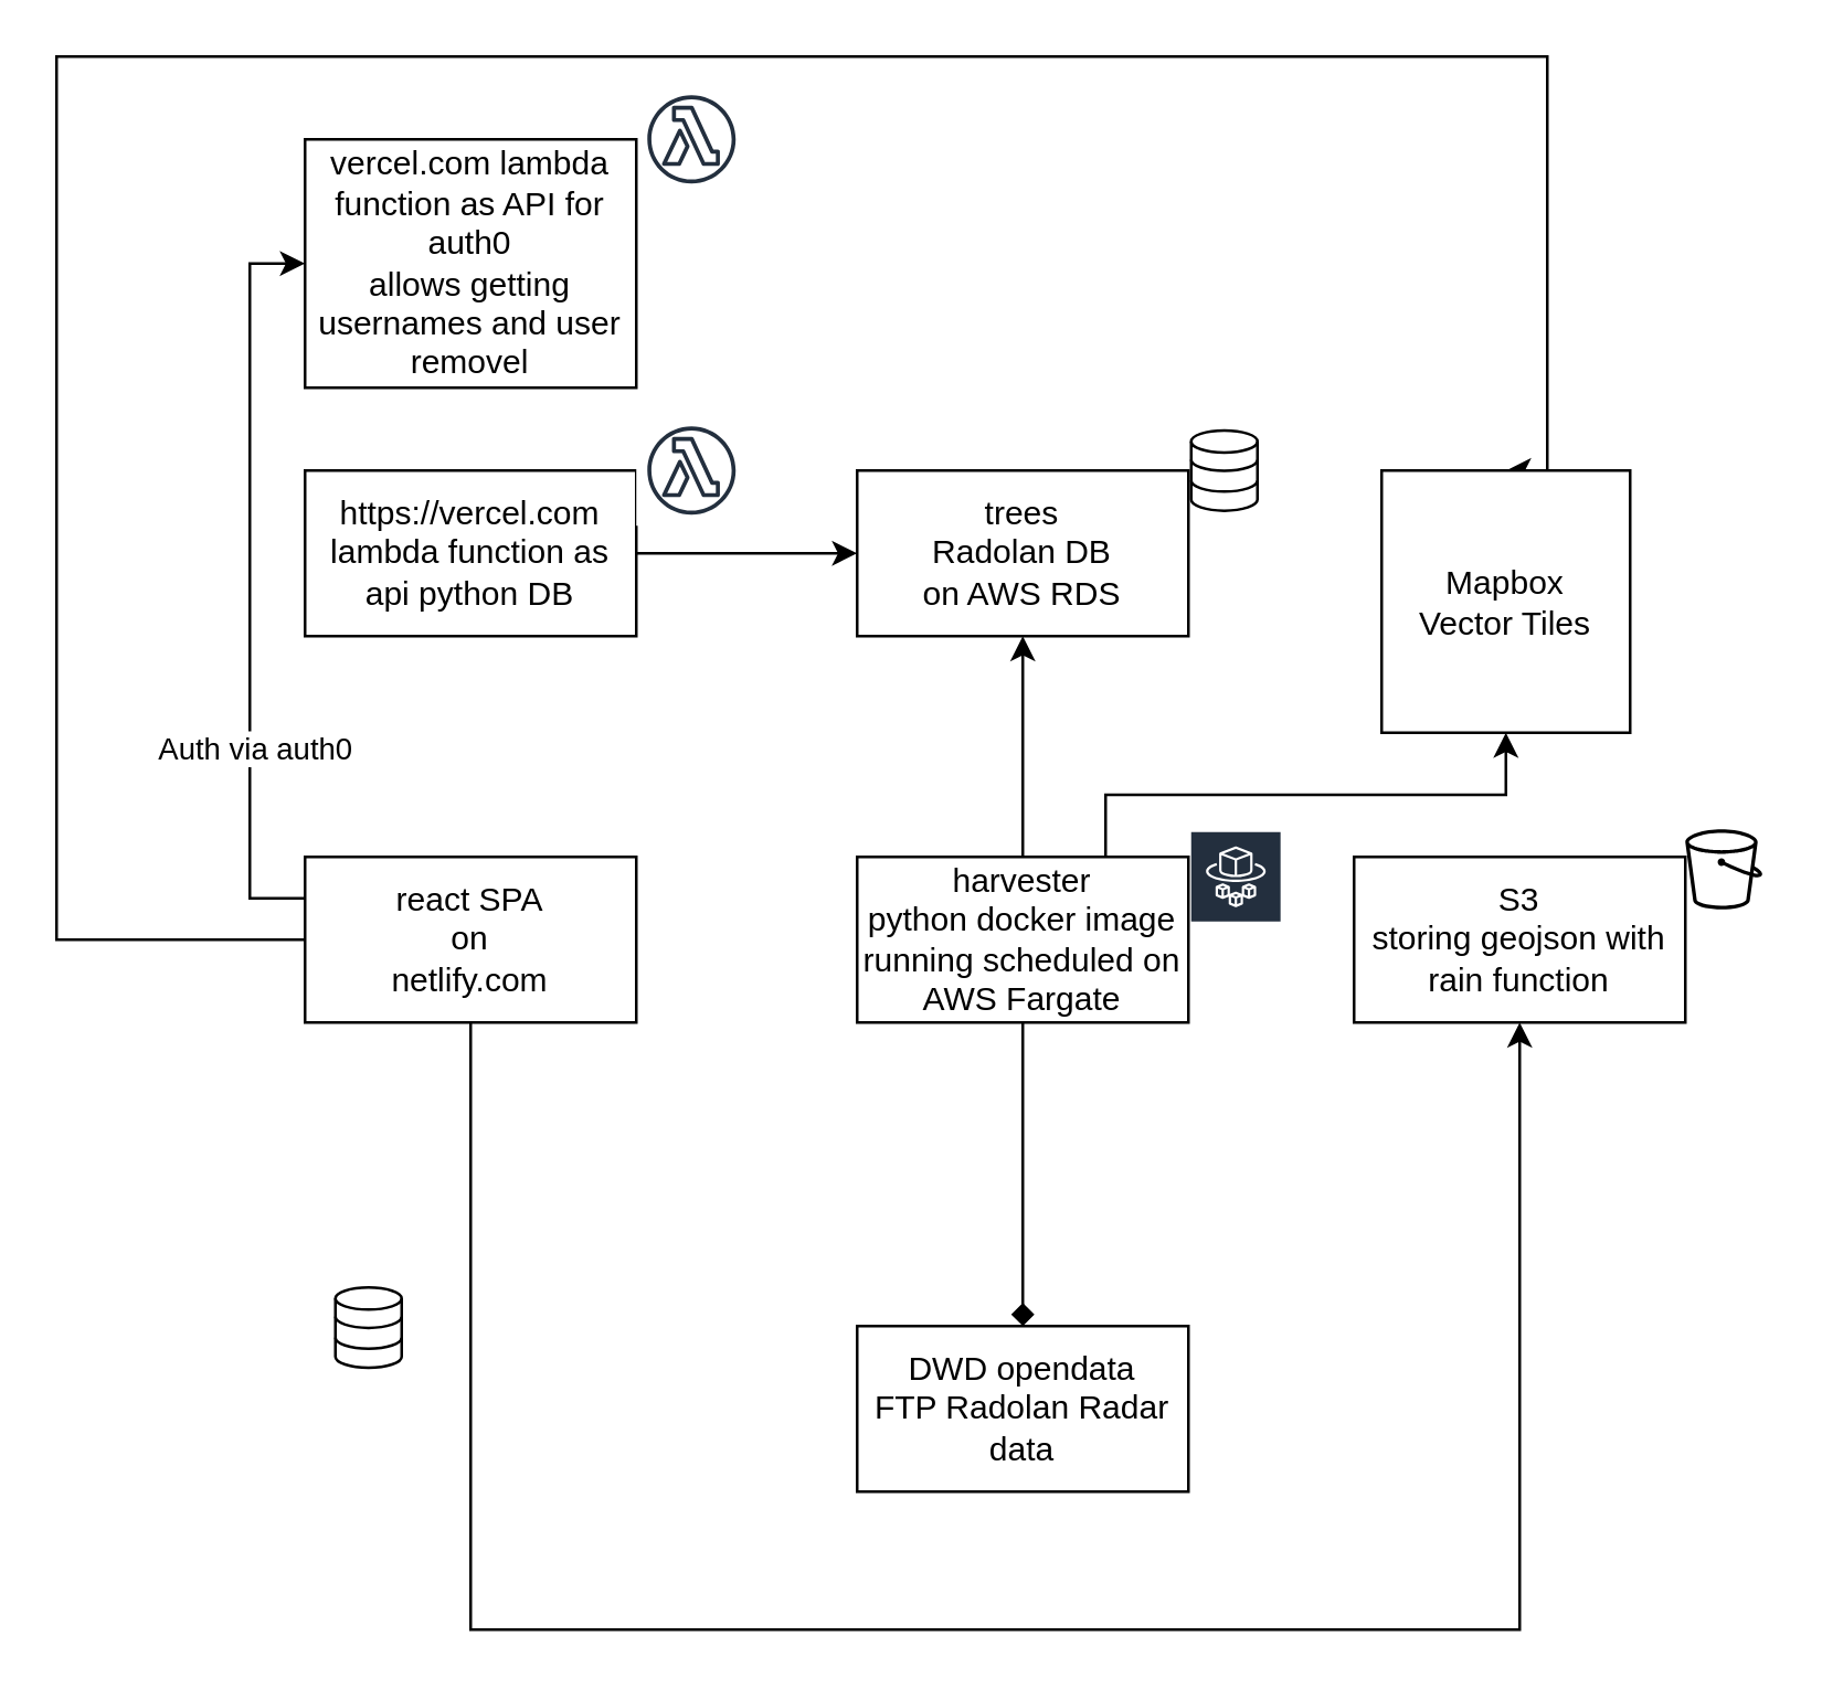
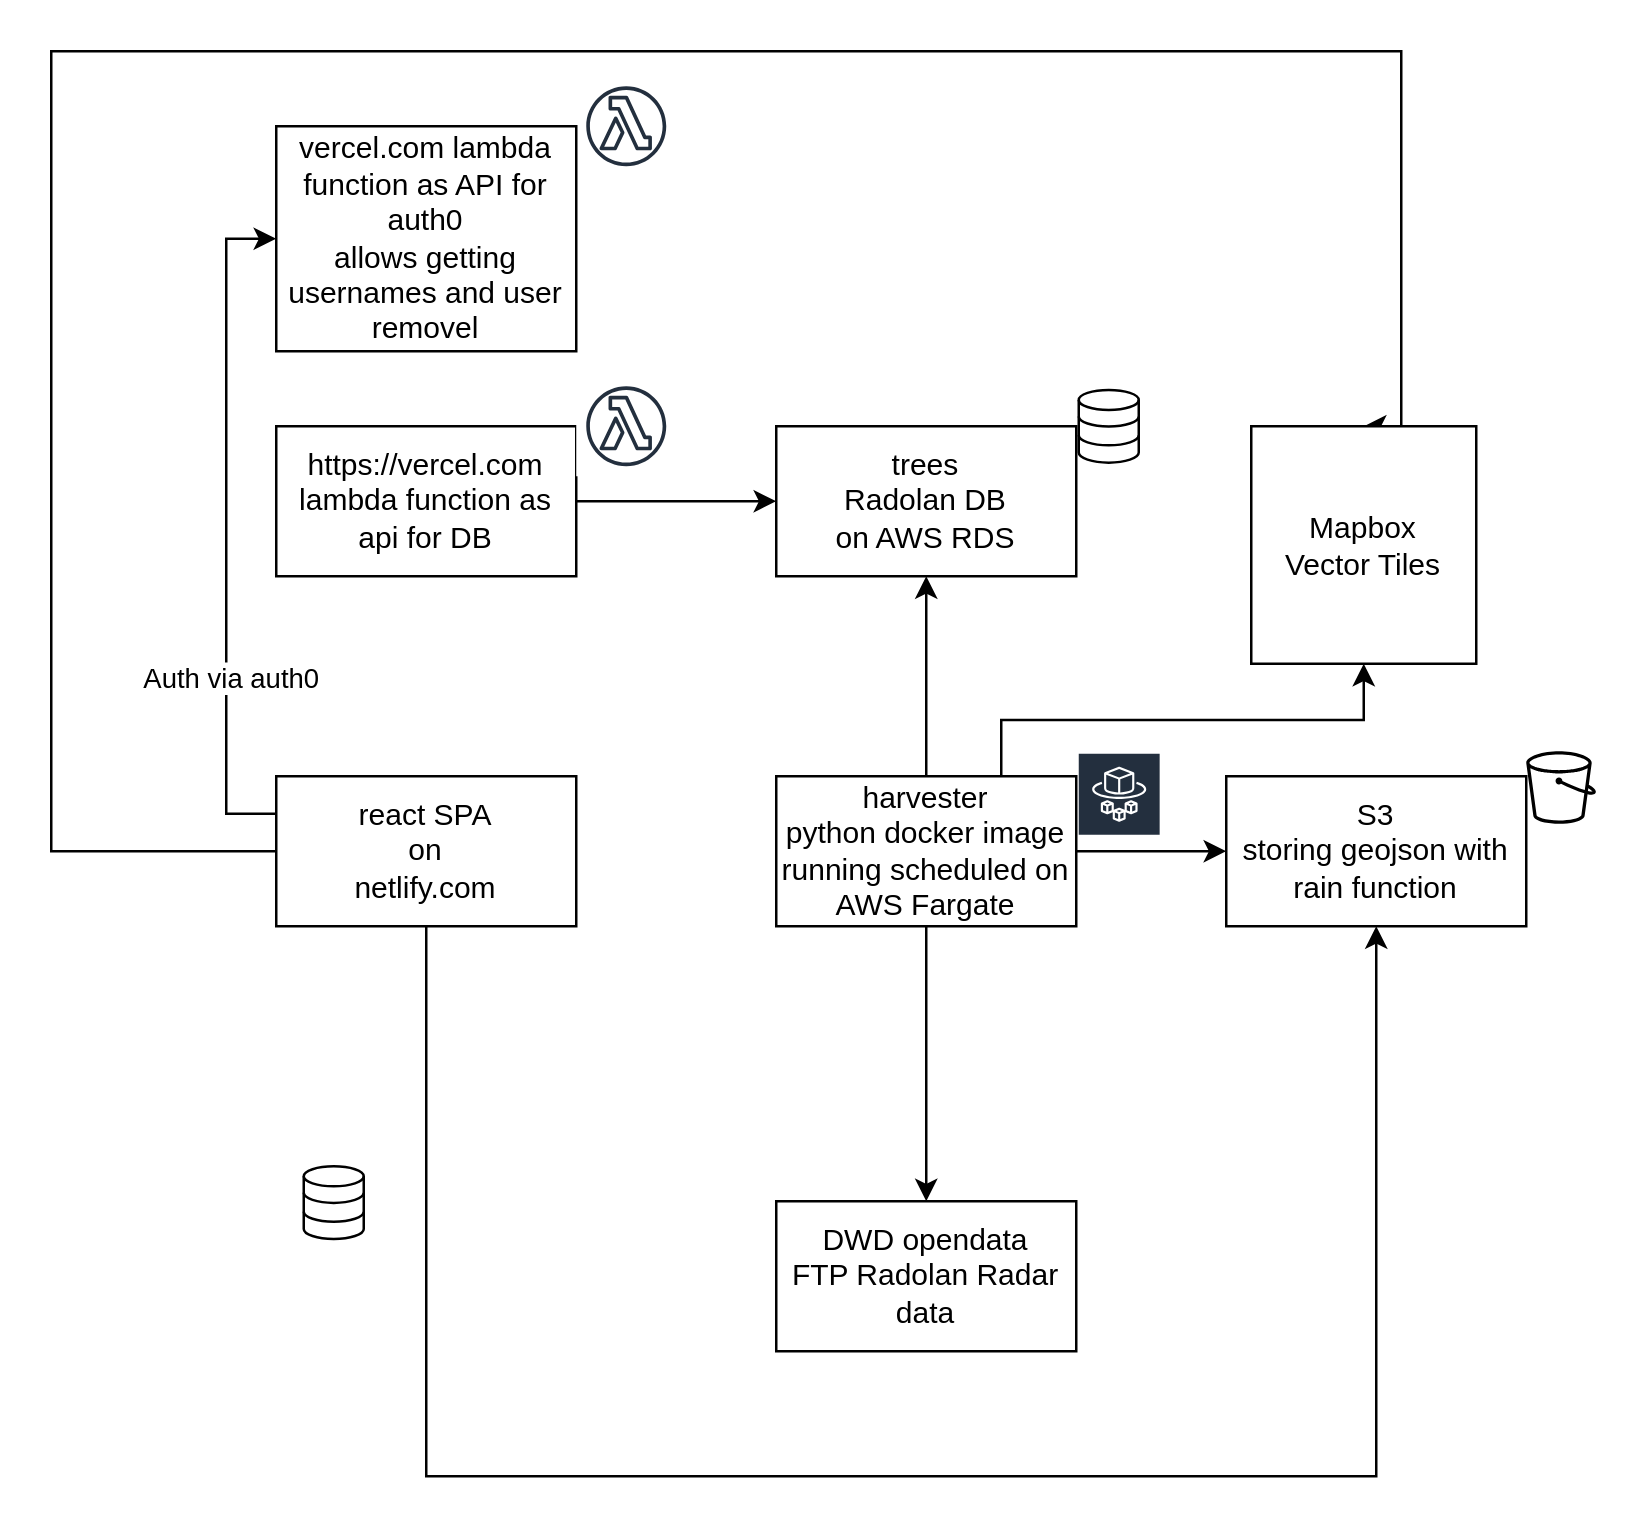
- <mxCell id="8" value="https://vercel.com lambda function as api python DB" style="rounded=0;whiteSpace=wrap;html=1;" vertex="1" parent="1"><mxGeometry x="110" y="170" width="120" height="60" as="geometry" /></mxCell>
+ <mxCell id="8" value="https://vercel.com lambda function as api for DB" style="rounded=0;whiteSpace=wrap;html=1;" vertex="1" parent="1"><mxGeometry x="110" y="170" width="120" height="60" as="geometry" /></mxCell>
+ <mxCell id="13" style="edgeStyle=orthogonalEdgeStyle;rounded=0;orthogonalLoop=1;jettySize=auto;html=1;exitX=1;exitY=0.5;exitDx=0;exitDy=0;startArrow=none;startFill=0;endArrow=classic;endFill=1;" edge="1" parent="1" source="14" target="17"><mxGeometry relative="1" as="geometry" /></mxCell>
- <mxCell id="10" value="" style="edgeStyle=orthogonalEdgeStyle;rounded=0;orthogonalLoop=1;jettySize=auto;html=1;endArrow=diamond;" edge="1" parent="1" source="14" target="15"><mxGeometry relative="1" as="geometry" /></mxCell>
+ <mxCell id="10" value="" style="edgeStyle=orthogonalEdgeStyle;rounded=0;orthogonalLoop=1;jettySize=auto;html=1;" edge="1" parent="1" source="14" target="15"><mxGeometry relative="1" as="geometry" /></mxCell>
